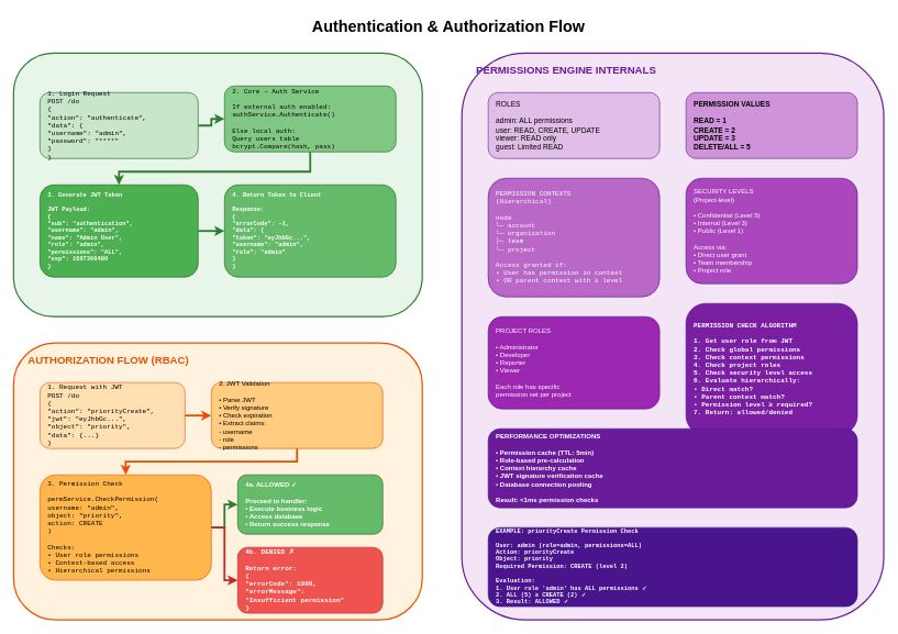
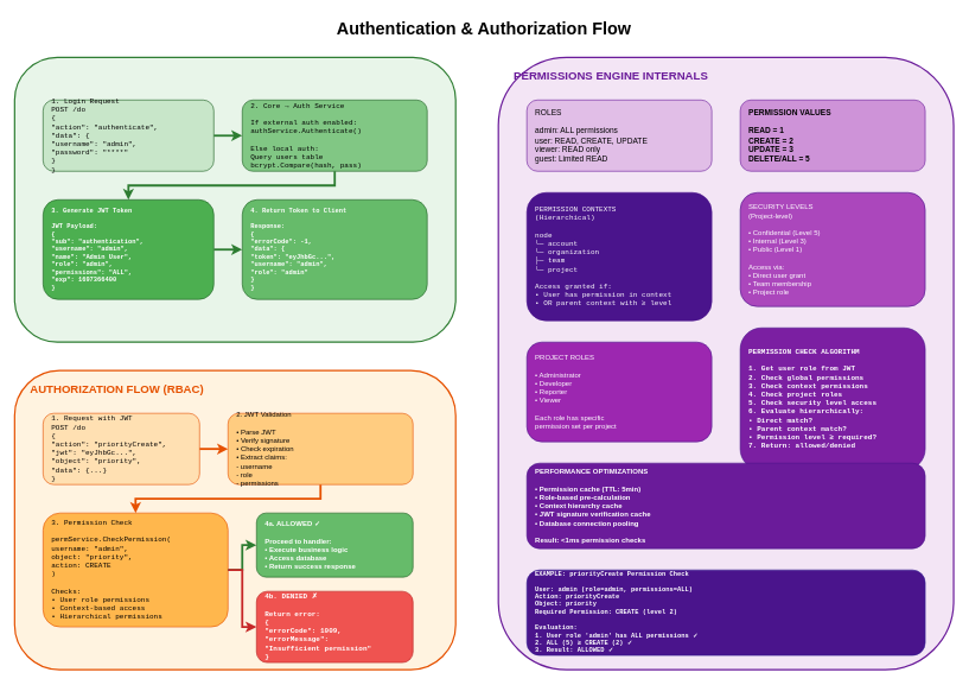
- <mxCell id="5" value="2. Core → Auth Service&#10;&#10;If external auth enabled:&#10;  authService.Authenticate()&#10;&#10;Else local auth:&#10;  Query users table&#10;  bcrypt.Compare(hash, pass)" style="rounded=1;whiteSpace=wrap;html=1;fillColor=#81C784;strokeColor=#1B5E20;fontSize=10;align=left;spacingLeft=10;fontFamily=Courier New;" vertex="1" parent="1"><mxGeometry x="340" y="130" width="260" height="100" as="geometry" /></mxCell>
+ <mxCell id="5" value="2. Core → Auth Service&#10;&#10;If external auth enabled:&#10;  authService.Authenticate()&#10;&#10;Else local auth:&#10;  Query users table&#10;  bcrypt.Compare(hash, pass)" style="rounded=1;whiteSpace=wrap;html=1;fillColor=#81C784;strokeColor=#1B5E20;fontSize=10;align=left;spacingLeft=10;fontFamily=Courier New;" vertex="1" parent="1"><mxGeometry x="340" y="140" width="260" height="100" as="geometry" /></mxCell>
- <mxCell id="26" value="PERMISSION CONTEXTS&#10;(Hierarchical)&#10;&#10;node&#10; └─ account&#10;     └─ organization&#10;         ├─ team&#10;         └─ project&#10;&#10;Access granted if:&#10;• User has permission in context&#10;• OR parent context with ≥ level" style="rounded=1;whiteSpace=wrap;html=1;fillColor=#BA68C8;strokeColor=#4A148C;fontColor=#FFFFFF;fontSize=10;align=left;spacingLeft=10;fontFamily=Courier New;" vertex="1" parent="1"><mxGeometry x="740" y="270" width="260" height="180" as="geometry" /></mxCell>
+ <mxCell id="26" value="PERMISSION CONTEXTS&#10;(Hierarchical)&#10;&#10;node&#10; └─ account&#10;     └─ organization&#10;         ├─ team&#10;         └─ project&#10;&#10;Access granted if:&#10;• User has permission in context&#10;• OR parent context with ≥ level" style="rounded=1;whiteSpace=wrap;html=1;fillColor=#4a148c;strokeColor=#4A148C;fontColor=#FFFFFF;fontSize=10;align=left;spacingLeft=10;fontFamily=Courier New;" vertex="1" parent="1"><mxGeometry x="740" y="270" width="260" height="180" as="geometry" /></mxCell>
